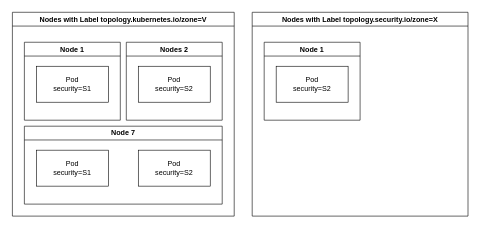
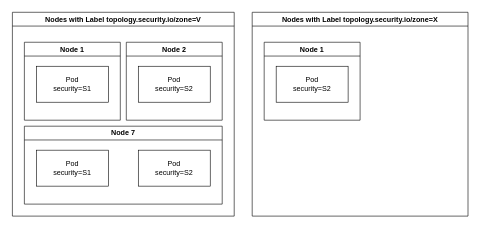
- <mxCell id="2" value="Nodes with Label topology.kubernetes.io/zone=V" style="swimlane;whiteSpace=wrap;html=1;" vertex="1" parent="1"><mxGeometry x="20" y="20" width="370" height="340" as="geometry" /></mxCell>
+ <mxCell id="2" value="Nodes with Label topology.security.io/zone=V" style="swimlane;whiteSpace=wrap;html=1;" vertex="1" parent="1"><mxGeometry x="20" y="20" width="370" height="340" as="geometry" /></mxCell>
- <mxCell id="5" value="Nodes 2" style="swimlane;whiteSpace=wrap;html=1;" vertex="1" parent="2"><mxGeometry x="190" y="50" width="160" height="130" as="geometry" /></mxCell>
+ <mxCell id="5" value="Node 2" style="swimlane;whiteSpace=wrap;html=1;" vertex="1" parent="2"><mxGeometry x="190" y="50" width="160" height="130" as="geometry" /></mxCell>
